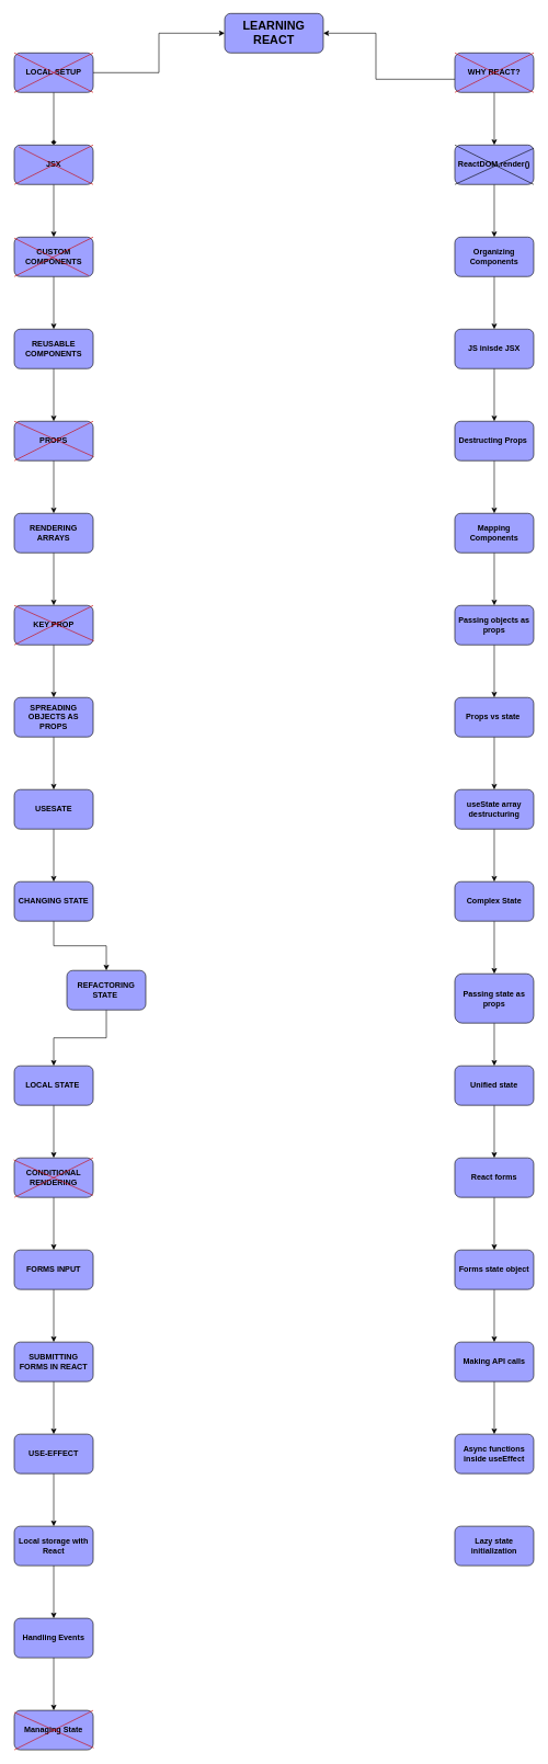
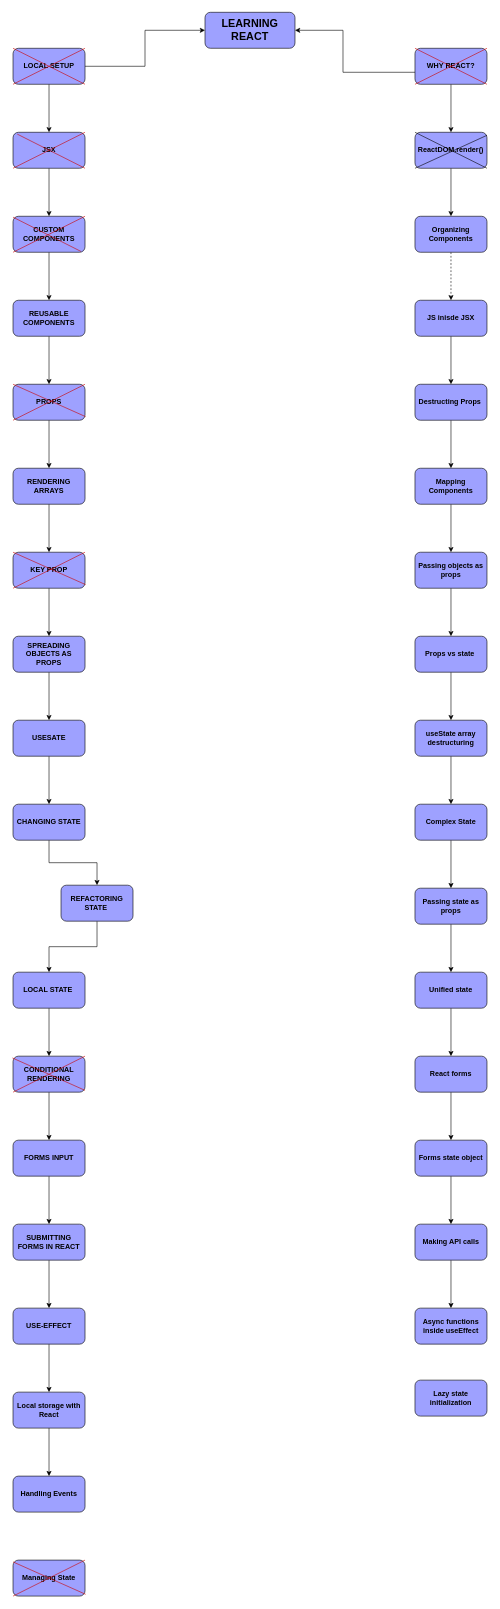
- <mxCell id="2" value="" style="edgeStyle=orthogonalEdgeStyle;rounded=0;orthogonalLoop=1;jettySize=auto;html=1;fillColor=#9EA1FF;endArrow=diamond;" parent="1" source="4" target="6" edge="1"><mxGeometry relative="1" as="geometry" /></mxCell>
+ <mxCell id="2" value="" style="edgeStyle=orthogonalEdgeStyle;rounded=0;orthogonalLoop=1;jettySize=auto;html=1;fillColor=#9EA1FF;" parent="1" source="4" target="6" edge="1"><mxGeometry relative="1" as="geometry" /></mxCell>
- <mxCell id="40" value="" style="edgeStyle=orthogonalEdgeStyle;rounded=0;orthogonalLoop=1;jettySize=auto;html=1;fillColor=#9EA1FF;" parent="1" source="41" target="43" edge="1"><mxGeometry relative="1" as="geometry" /></mxCell>
+ <mxCell id="40" value="" style="edgeStyle=orthogonalEdgeStyle;rounded=0;orthogonalLoop=1;jettySize=auto;html=1;fillColor=#9EA1FF;dashed=1;" parent="1" source="41" target="43" edge="1"><mxGeometry relative="1" as="geometry" /></mxCell>
- <mxCell id="57" value="&lt;b&gt;Passing state as props&lt;/b&gt;" style="whiteSpace=wrap;html=1;rounded=1;fillColor=#9EA1FF;" parent="1" vertex="1"><mxGeometry x="691" y="1480" width="120" height="75" as="geometry" /></mxCell>
+ <mxCell id="57" value="&lt;b&gt;Passing state as props&lt;/b&gt;" style="whiteSpace=wrap;html=1;rounded=1;fillColor=#9EA1FF;" parent="1" vertex="1"><mxGeometry x="691" y="1480" width="120" height="60" as="geometry" /></mxCell>
- <mxCell id="69" value="&lt;b&gt;Lazy state initialization&lt;/b&gt;" style="whiteSpace=wrap;html=1;rounded=1;fillColor=#9EA1FF;" parent="1" vertex="1"><mxGeometry x="691" y="2320" width="120" height="60" as="geometry" /></mxCell>
+ <mxCell id="69" value="&lt;b&gt;Lazy state initialization&lt;/b&gt;" style="whiteSpace=wrap;html=1;rounded=1;fillColor=#9EA1FF;" parent="1" vertex="1"><mxGeometry x="691" y="2300" width="120" height="60" as="geometry" /></mxCell>
- <mxCell id="87" value="" style="edgeStyle=orthogonalEdgeStyle;rounded=0;orthogonalLoop=1;jettySize=auto;html=1;" edge="1" parent="1" source="88" target="89"><mxGeometry relative="1" as="geometry" /></mxCell>
